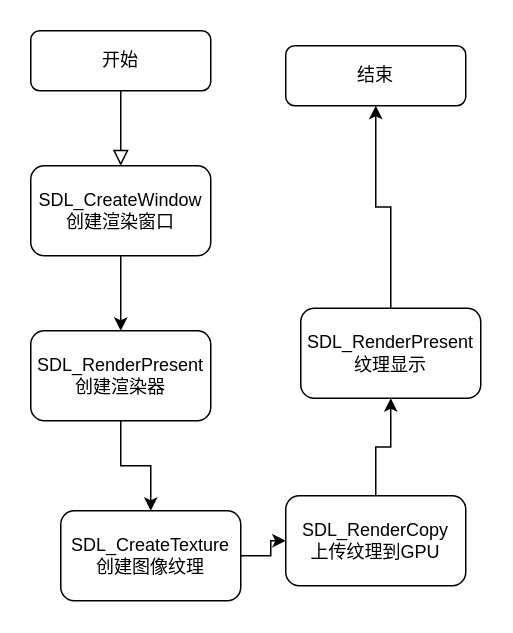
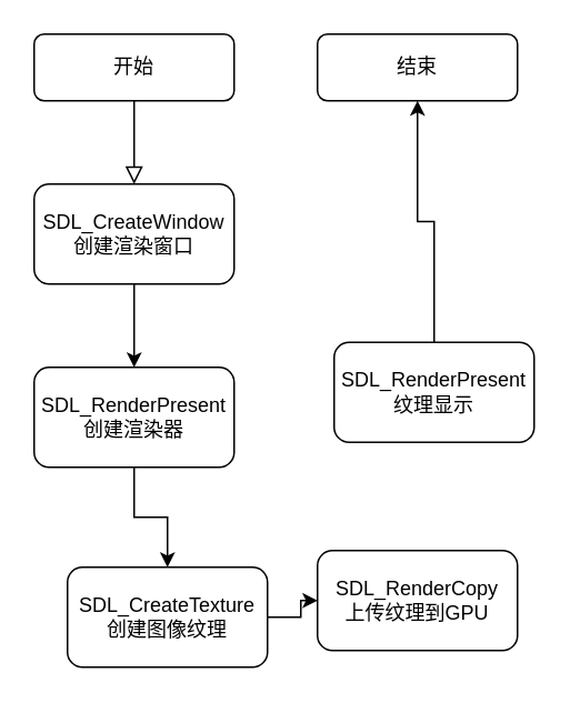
- <mxCell id="14" value="结束" style="whiteSpace=wrap;html=1;rounded=1;" vertex="1" parent="1"><mxGeometry x="190" y="30" width="120" height="40" as="geometry" /></mxCell>
+ <mxCell id="14" value="结束" style="whiteSpace=wrap;html=1;rounded=1;" vertex="1" parent="1"><mxGeometry x="190" y="20" width="120" height="40" as="geometry" /></mxCell>
- <mxCell id="10" value="" style="edgeStyle=orthogonalEdgeStyle;rounded=0;orthogonalLoop=1;jettySize=auto;html=1;" edge="1" parent="1" source="11" target="13"><mxGeometry relative="1" as="geometry" /></mxCell>
